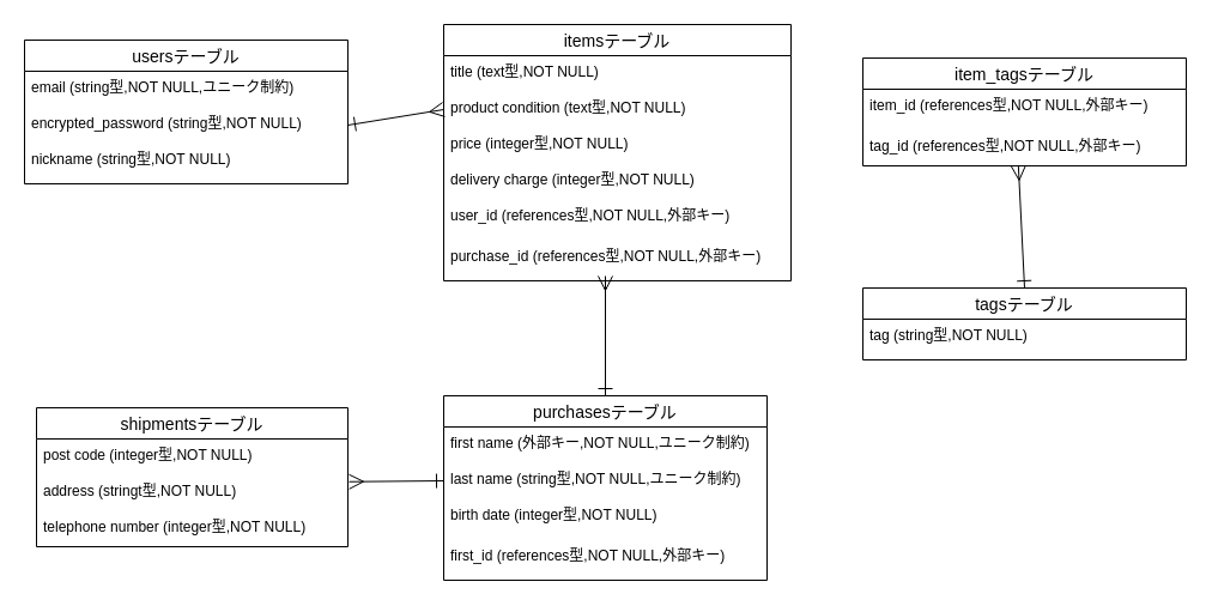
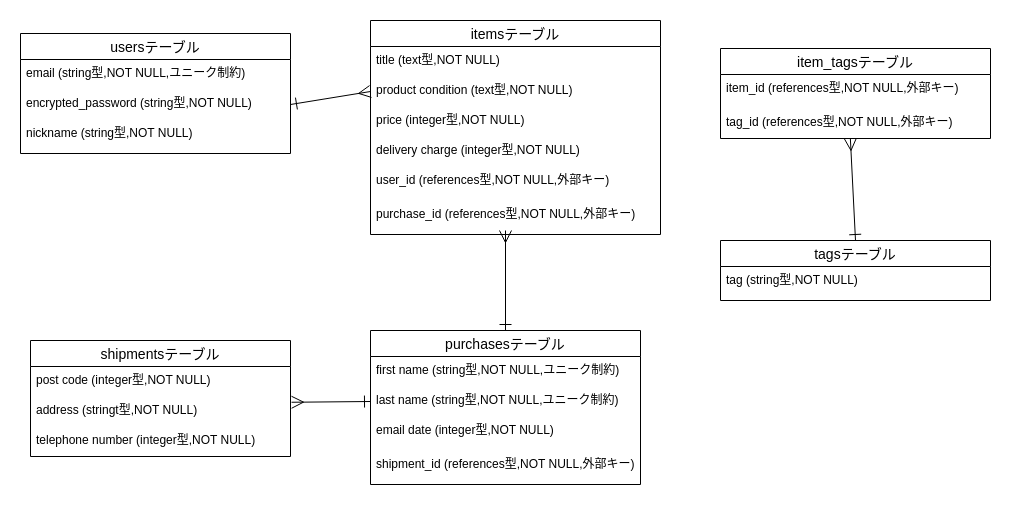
- <mxCell id="16" value="first name (外部キー,NOT NULL,ユニーク制約)" style="text;strokeColor=none;fillColor=none;spacingLeft=4;spacingRight=4;overflow=hidden;rotatable=0;points=[[0,0.5],[1,0.5]];portConstraint=eastwest;fontSize=12;" vertex="1" parent="15"><mxGeometry y="26" width="270" height="30" as="geometry" /></mxCell>
+ <mxCell id="16" value="first name (string型,NOT NULL,ユニーク制約)" style="text;strokeColor=none;fillColor=none;spacingLeft=4;spacingRight=4;overflow=hidden;rotatable=0;points=[[0,0.5],[1,0.5]];portConstraint=eastwest;fontSize=12;" vertex="1" parent="15"><mxGeometry y="26" width="270" height="30" as="geometry" /></mxCell>
- <mxCell id="18" value="birth date (integer型,NOT NULL)" style="text;strokeColor=none;fillColor=none;spacingLeft=4;spacingRight=4;overflow=hidden;rotatable=0;points=[[0,0.5],[1,0.5]];portConstraint=eastwest;fontSize=12;" vertex="1" parent="15"><mxGeometry y="86" width="270" height="34" as="geometry" /></mxCell>
+ <mxCell id="18" value="email date (integer型,NOT NULL)" style="text;strokeColor=none;fillColor=none;spacingLeft=4;spacingRight=4;overflow=hidden;rotatable=0;points=[[0,0.5],[1,0.5]];portConstraint=eastwest;fontSize=12;" vertex="1" parent="15"><mxGeometry y="86" width="270" height="34" as="geometry" /></mxCell>
- <mxCell id="19" value="first_id (references型,NOT NULL,外部キー)" style="text;strokeColor=none;fillColor=none;spacingLeft=4;spacingRight=4;overflow=hidden;rotatable=0;points=[[0,0.5],[1,0.5]];portConstraint=eastwest;fontSize=12;" vertex="1" parent="15"><mxGeometry y="120" width="270" height="34" as="geometry" /></mxCell>
+ <mxCell id="19" value="shipment_id (references型,NOT NULL,外部キー)" style="text;strokeColor=none;fillColor=none;spacingLeft=4;spacingRight=4;overflow=hidden;rotatable=0;points=[[0,0.5],[1,0.5]];portConstraint=eastwest;fontSize=12;" vertex="1" parent="15"><mxGeometry y="120" width="270" height="34" as="geometry" /></mxCell>
